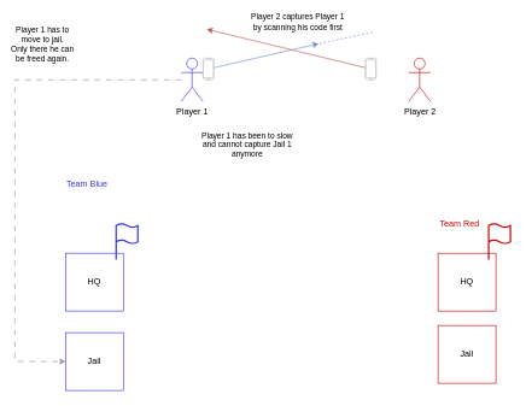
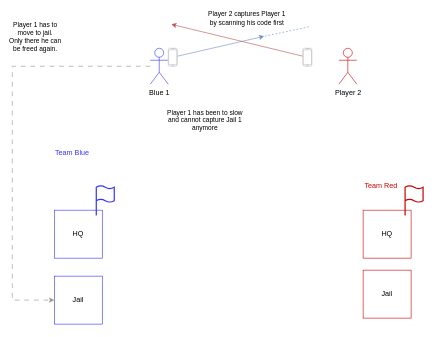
- <mxCell id="4" value="Player 1" style="shape=umlActor;verticalLabelPosition=bottom;verticalAlign=top;html=1;outlineConnect=0;strokeColor=#3333FF;" parent="1" vertex="1"><mxGeometry x="250" y="80" width="30" height="60" as="geometry" /></mxCell>
+ <mxCell id="4" value="Blue 1" style="shape=umlActor;verticalLabelPosition=bottom;verticalAlign=top;html=1;outlineConnect=0;strokeColor=#3333FF;" parent="1" vertex="1"><mxGeometry x="250" y="80" width="30" height="60" as="geometry" /></mxCell>
